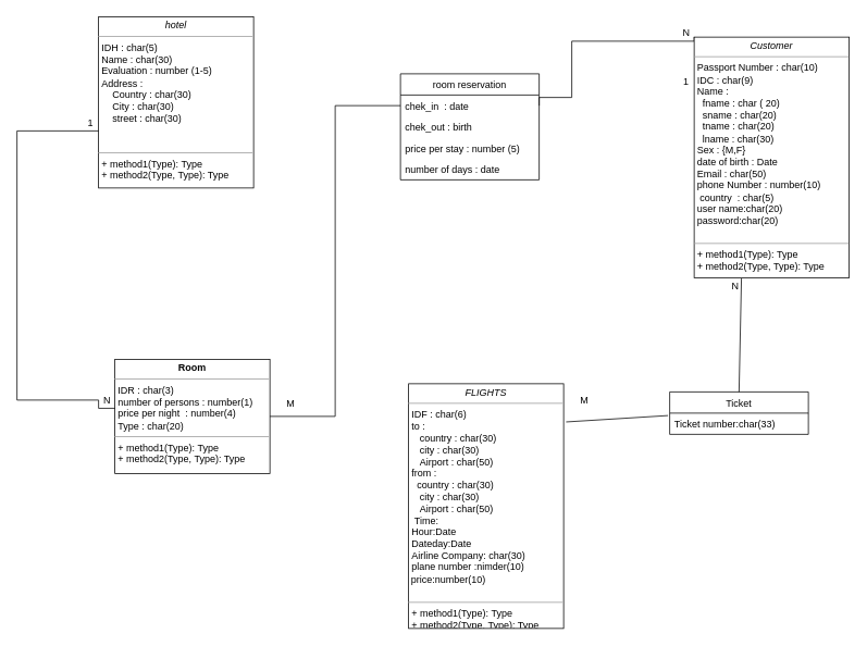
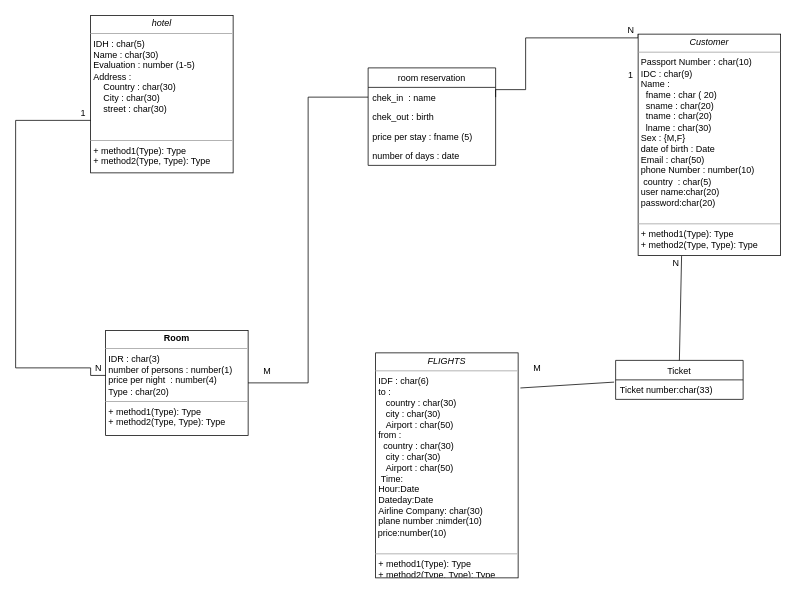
- <mxCell id="8" value="chek_in  : date" style="text;strokeColor=none;fillColor=none;align=left;verticalAlign=top;spacingLeft=4;spacingRight=4;overflow=hidden;rotatable=0;points=[[0,0.5],[1,0.5]];portConstraint=eastwest;" parent="7" vertex="1"><mxGeometry y="26" width="170" height="26" as="geometry" /></mxCell>
+ <mxCell id="8" value="chek_in  : name" style="text;strokeColor=none;fillColor=none;align=left;verticalAlign=top;spacingLeft=4;spacingRight=4;overflow=hidden;rotatable=0;points=[[0,0.5],[1,0.5]];portConstraint=eastwest;" parent="7" vertex="1"><mxGeometry y="26" width="170" height="26" as="geometry" /></mxCell>
- <mxCell id="10" value="price per stay : number (5)" style="text;strokeColor=none;fillColor=none;align=left;verticalAlign=top;spacingLeft=4;spacingRight=4;overflow=hidden;rotatable=0;points=[[0,0.5],[1,0.5]];portConstraint=eastwest;" parent="7" vertex="1"><mxGeometry y="78" width="170" height="26" as="geometry" /></mxCell>
+ <mxCell id="10" value="price per stay : fname (5)" style="text;strokeColor=none;fillColor=none;align=left;verticalAlign=top;spacingLeft=4;spacingRight=4;overflow=hidden;rotatable=0;points=[[0,0.5],[1,0.5]];portConstraint=eastwest;" parent="7" vertex="1"><mxGeometry y="78" width="170" height="26" as="geometry" /></mxCell>
